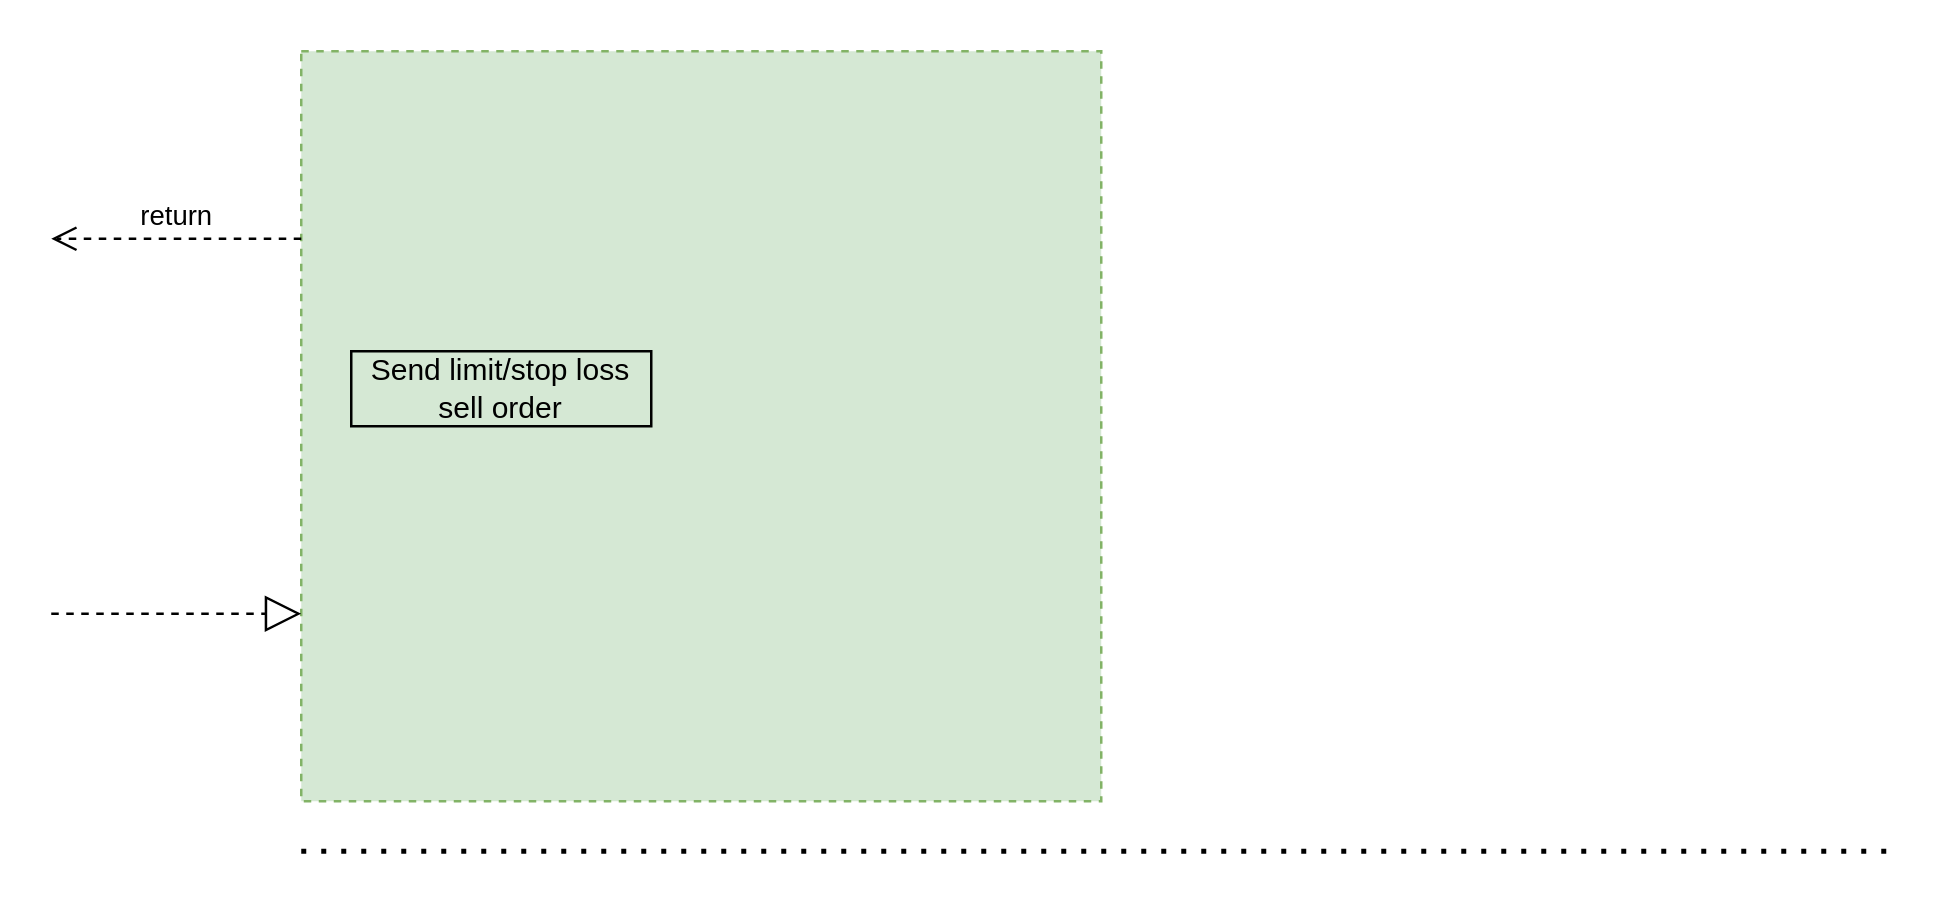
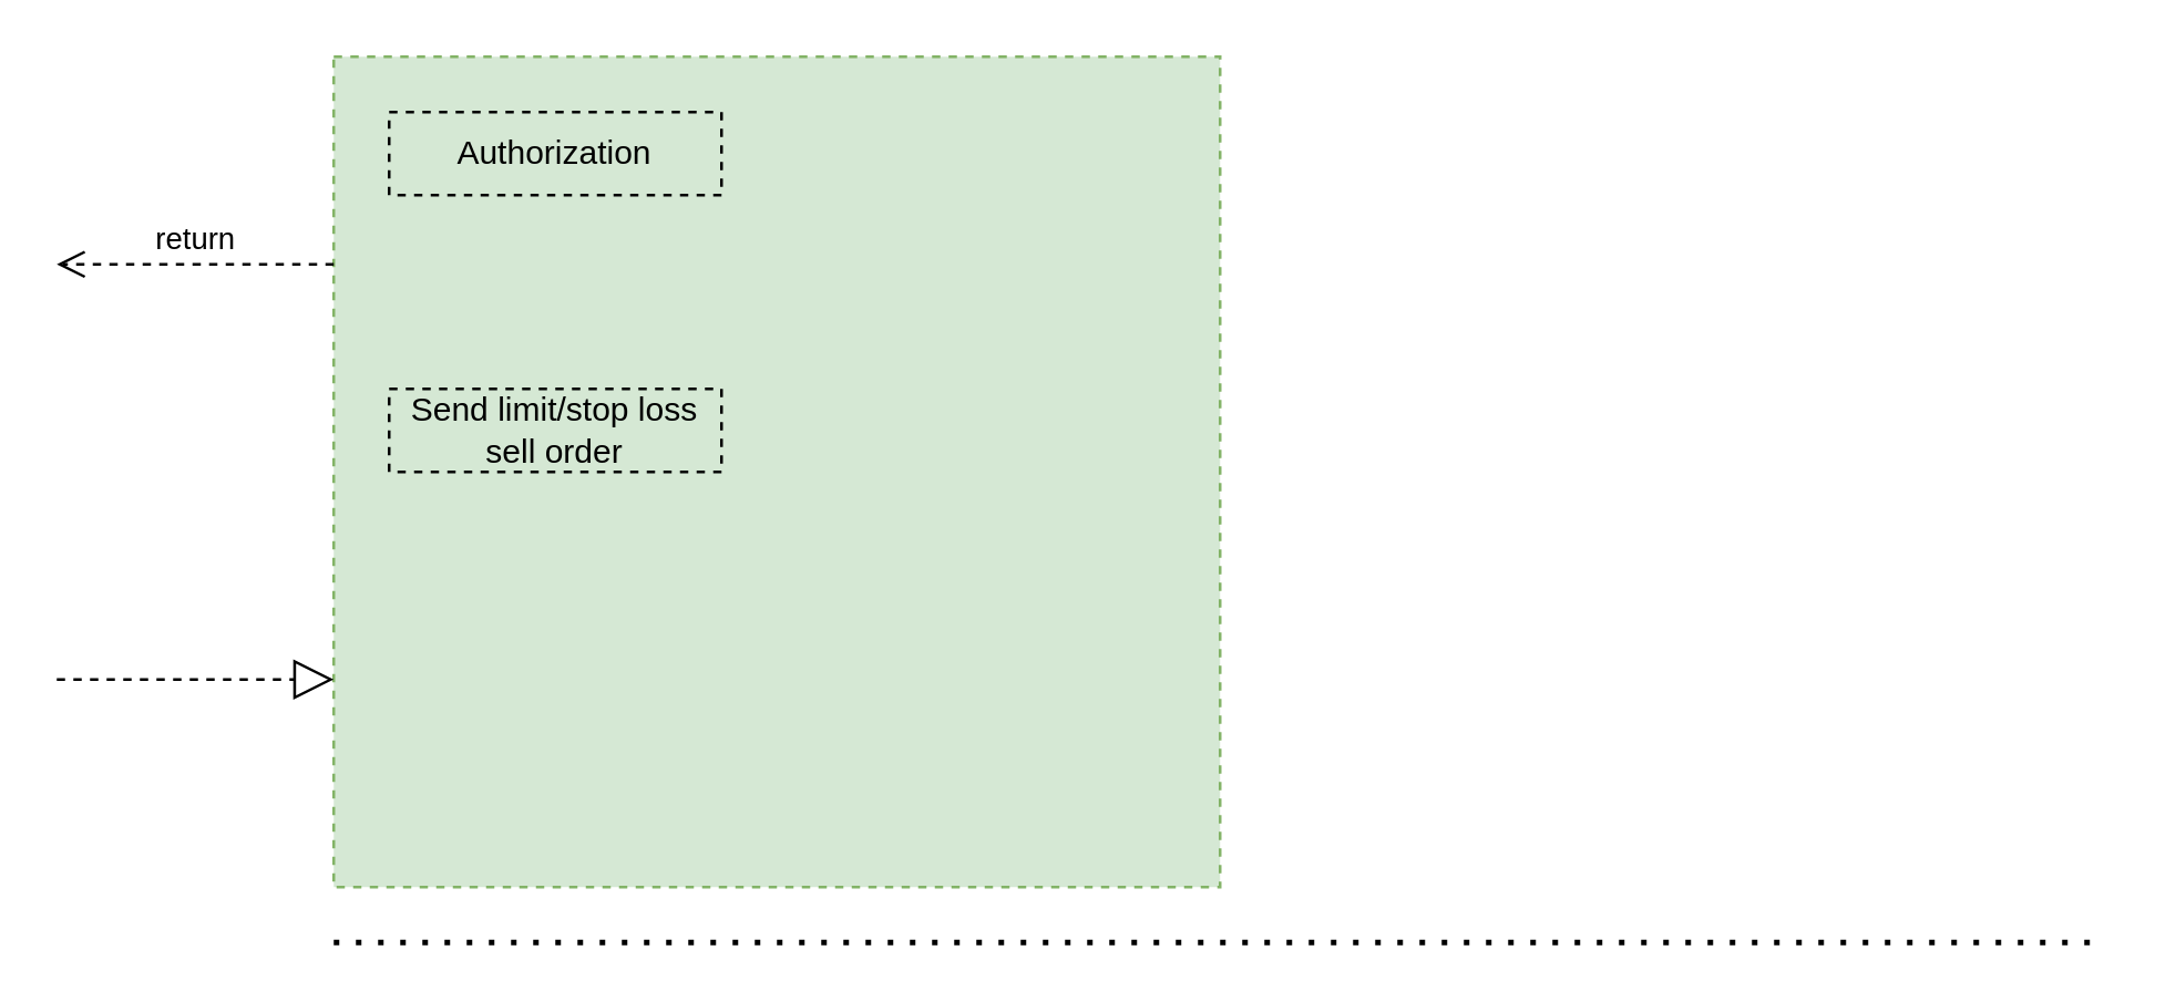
+ <mxCell id="4" value="Authorization" style="rounded=0;whiteSpace=wrap;html=1;dashed=1;fillColor=none;" vertex="1" parent="1"><mxGeometry x="140" y="40" width="120" height="30" as="geometry" /></mxCell>
- <mxCell id="5" value="Send limit/stop loss sell order" style="rounded=0;whiteSpace=wrap;html=1;dashed=0;fillColor=none;" vertex="1" parent="1"><mxGeometry x="140" y="140" width="120" height="30" as="geometry" /></mxCell>
+ <mxCell id="5" value="Send limit/stop loss sell order" style="rounded=0;whiteSpace=wrap;html=1;dashed=1;fillColor=none;" vertex="1" parent="1"><mxGeometry x="140" y="140" width="120" height="30" as="geometry" /></mxCell>
